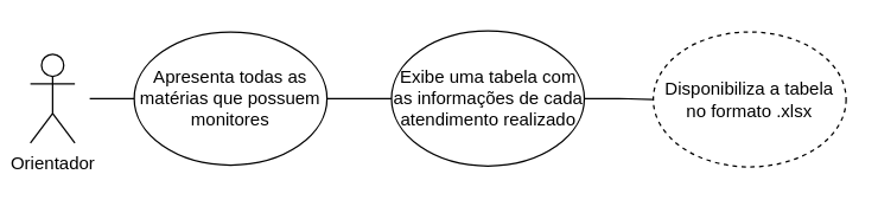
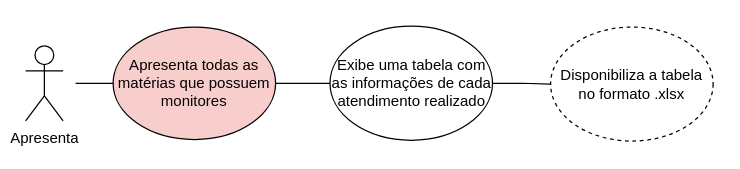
- <mxCell id="4" value="Apresenta todas as matérias que possuem monitores" style="ellipse;whiteSpace=wrap;html=1;" parent="1" vertex="1"><mxGeometry x="90" y="21" width="130" height="90" as="geometry" /></mxCell>
+ <mxCell id="4" value="Apresenta todas as matérias que possuem monitores" style="ellipse;whiteSpace=wrap;html=1;fillColor=#f8cecc;" parent="1" vertex="1"><mxGeometry x="90" y="21" width="130" height="90" as="geometry" /></mxCell>
- <mxCell id="2" value="Orientador&lt;br&gt;" style="shape=umlActor;verticalLabelPosition=bottom;verticalAlign=top;html=1;outlineConnect=0;" parent="1" vertex="1"><mxGeometry x="20" y="36" width="30" height="60" as="geometry" /></mxCell>
+ <mxCell id="2" value="Apresenta&lt;br&gt;" style="shape=umlActor;verticalLabelPosition=bottom;verticalAlign=top;html=1;outlineConnect=0;" parent="1" vertex="1"><mxGeometry x="20" y="36" width="30" height="60" as="geometry" /></mxCell>
